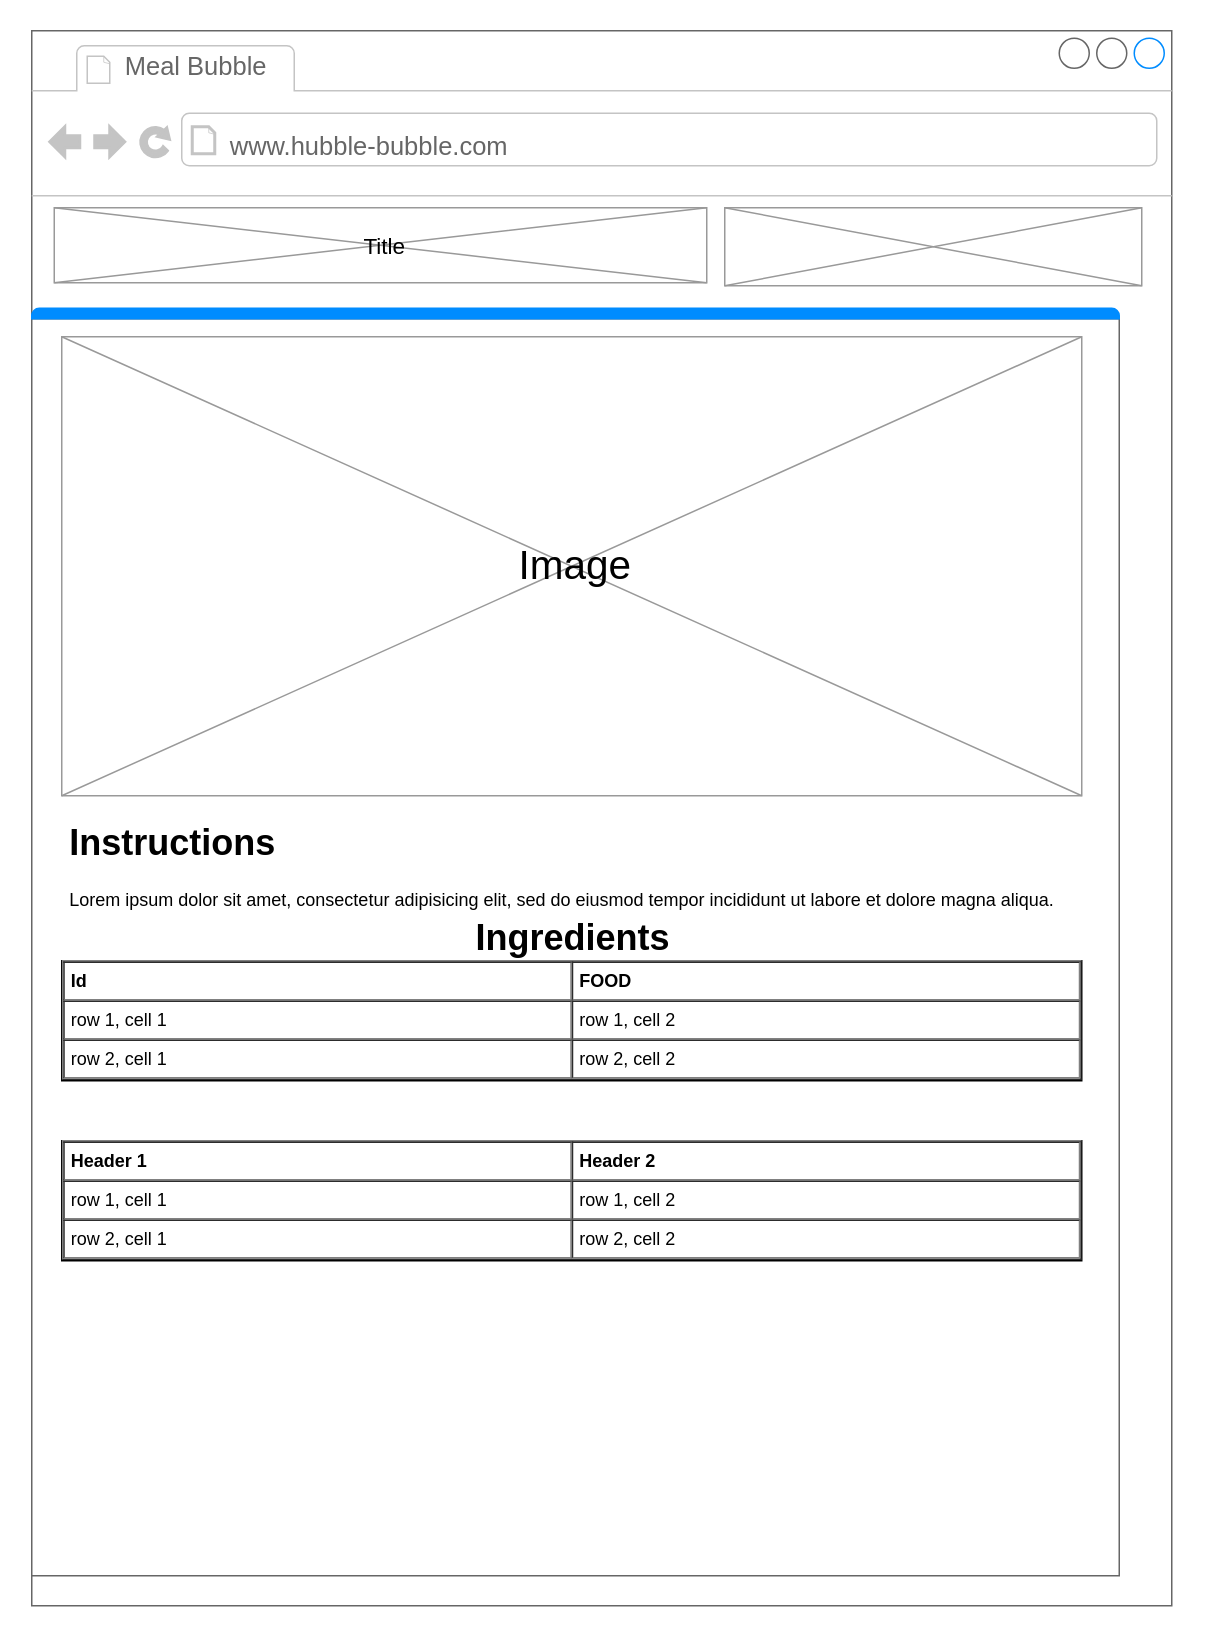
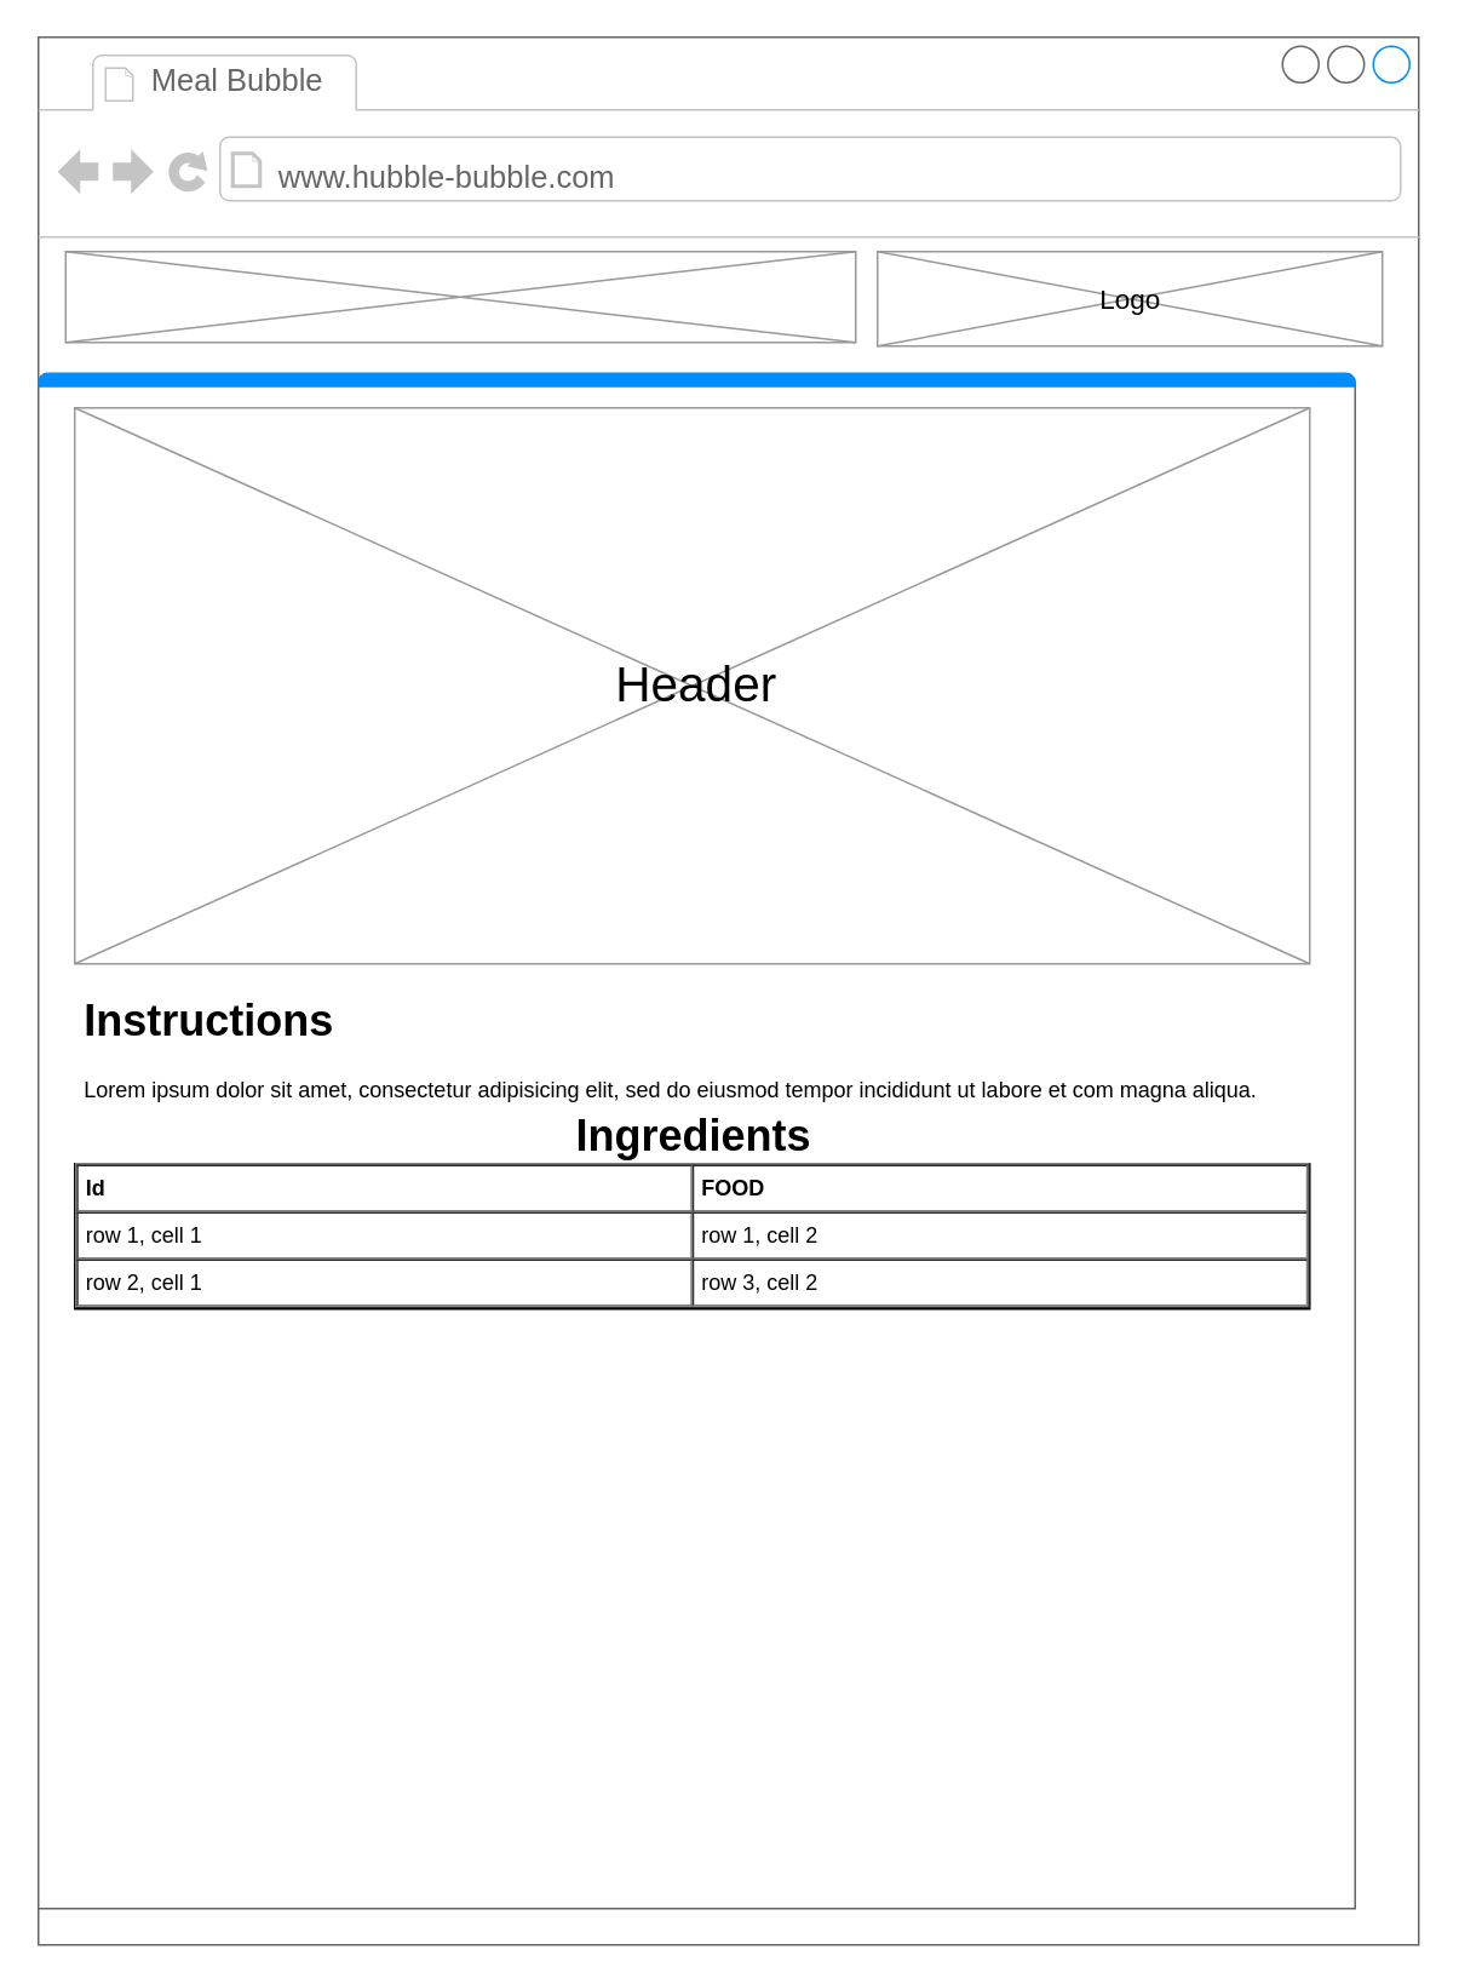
- <mxCell id="16" value="&lt;font style=&quot;font-size: 15px&quot;&gt;Title&lt;/font&gt;" style="text;html=1;strokeColor=none;fillColor=none;align=center;verticalAlign=middle;whiteSpace=wrap;rounded=0;" parent="2" vertex="1"><mxGeometry x="215" y="132.5" width="40" height="20" as="geometry" /></mxCell>
+ <mxCell id="14" value="&lt;font style=&quot;font-size: 15px&quot;&gt;Logo&lt;/font&gt;" style="text;html=1;strokeColor=none;fillColor=none;align=center;verticalAlign=middle;whiteSpace=wrap;rounded=0;" parent="2" vertex="1"><mxGeometry x="581" y="134" width="40" height="20" as="geometry" /></mxCell>
- <mxCell id="8" value="&lt;span style=&quot;font-size: 27px&quot;&gt;Image&lt;/span&gt;" style="text;html=1;strokeColor=none;fillColor=none;align=center;verticalAlign=middle;whiteSpace=wrap;rounded=0;" parent="5" vertex="1"><mxGeometry x="283.5" y="145.5" width="158" height="103" as="geometry" /></mxCell>
+ <mxCell id="8" value="&lt;span style=&quot;font-size: 27px&quot;&gt;Header&lt;/span&gt;" style="text;html=1;strokeColor=none;fillColor=none;align=center;verticalAlign=middle;whiteSpace=wrap;rounded=0;" parent="5" vertex="1"><mxGeometry x="283.5" y="145.5" width="158" height="103" as="geometry" /></mxCell>
- <mxCell id="9" value="&lt;h1&gt;Instructions&lt;/h1&gt;&lt;p&gt;Lorem ipsum dolor sit amet, consectetur adipisicing elit, sed do eiusmod tempor incididunt ut labore et dolore magna aliqua.&lt;/p&gt;" style="text;html=1;strokeColor=none;fillColor=none;spacing=5;spacingTop=-20;whiteSpace=wrap;overflow=hidden;rounded=0;" parent="5" vertex="1"><mxGeometry x="20" y="362" width="680" height="120" as="geometry" /></mxCell>
+ <mxCell id="9" value="&lt;h1&gt;Instructions&lt;/h1&gt;&lt;p&gt;Lorem ipsum dolor sit amet, consectetur adipisicing elit, sed do eiusmod tempor incididunt ut labore et com magna aliqua.&lt;/p&gt;" style="text;html=1;strokeColor=none;fillColor=none;spacing=5;spacingTop=-20;whiteSpace=wrap;overflow=hidden;rounded=0;" parent="5" vertex="1"><mxGeometry x="20" y="362" width="680" height="120" as="geometry" /></mxCell>
- <mxCell id="10" value="&lt;table cellpadding=&quot;4&quot; cellspacing=&quot;0&quot; border=&quot;1&quot; style=&quot;font-size: 1em ; width: 100% ; height: 100%&quot;&gt;&lt;tbody&gt;&lt;tr&gt;&lt;th&gt;Id&lt;/th&gt;&lt;th&gt;FOOD&lt;/th&gt;&lt;/tr&gt;&lt;tr&gt;&lt;td&gt;row 1, cell 1&lt;/td&gt;&lt;td&gt;row 1, cell 2&lt;/td&gt;&lt;/tr&gt;&lt;tr&gt;&lt;td&gt;row 2, cell 1&lt;/td&gt;&lt;td&gt;row 2, cell 2&lt;/td&gt;&lt;/tr&gt;&lt;/tbody&gt;&lt;/table&gt; " style="verticalAlign=top;align=left;overflow=fill;fillColor=#ffffff;fontSize=12;fontFamily=Helvetica;html=1" parent="5" vertex="1"><mxGeometry x="20" y="460" width="680" height="80" as="geometry" /></mxCell>
+ <mxCell id="10" value="&lt;table cellpadding=&quot;4&quot; cellspacing=&quot;0&quot; border=&quot;1&quot; style=&quot;font-size: 1em ; width: 100% ; height: 100%&quot;&gt;&lt;tbody&gt;&lt;tr&gt;&lt;th&gt;Id&lt;/th&gt;&lt;th&gt;FOOD&lt;/th&gt;&lt;/tr&gt;&lt;tr&gt;&lt;td&gt;row 1, cell 1&lt;/td&gt;&lt;td&gt;row 1, cell 2&lt;/td&gt;&lt;/tr&gt;&lt;tr&gt;&lt;td&gt;row 2, cell 1&lt;/td&gt;&lt;td&gt;row 3, cell 2&lt;/td&gt;&lt;/tr&gt;&lt;/tbody&gt;&lt;/table&gt; " style="verticalAlign=top;align=left;overflow=fill;fillColor=#ffffff;fontSize=12;fontFamily=Helvetica;html=1" parent="5" vertex="1"><mxGeometry x="20" y="460" width="680" height="80" as="geometry" /></mxCell>
- <mxCell id="12" value="&lt;table cellpadding=&quot;4&quot; cellspacing=&quot;0&quot; border=&quot;1&quot; style=&quot;font-size:1em;width:100%;height:100%;&quot;&gt;&lt;tr&gt;&lt;th&gt;Header 1&lt;/th&gt;&lt;th&gt;Header 2&lt;/th&gt;&lt;/tr&gt;&lt;tr&gt;&lt;td&gt;row 1, cell 1&lt;/td&gt;&lt;td&gt;row 1, cell 2&lt;/td&gt;&lt;/tr&gt;&lt;tr&gt;&lt;td&gt;row 2, cell 1&lt;/td&gt;&lt;td&gt;row 2, cell 2&lt;/td&gt;&lt;/tr&gt;&lt;/table&gt; " style="verticalAlign=top;align=left;overflow=fill;fillColor=#ffffff;fontSize=12;fontFamily=Helvetica;html=1" parent="5" vertex="1"><mxGeometry x="20" y="580" width="680" height="80" as="geometry" /></mxCell>
